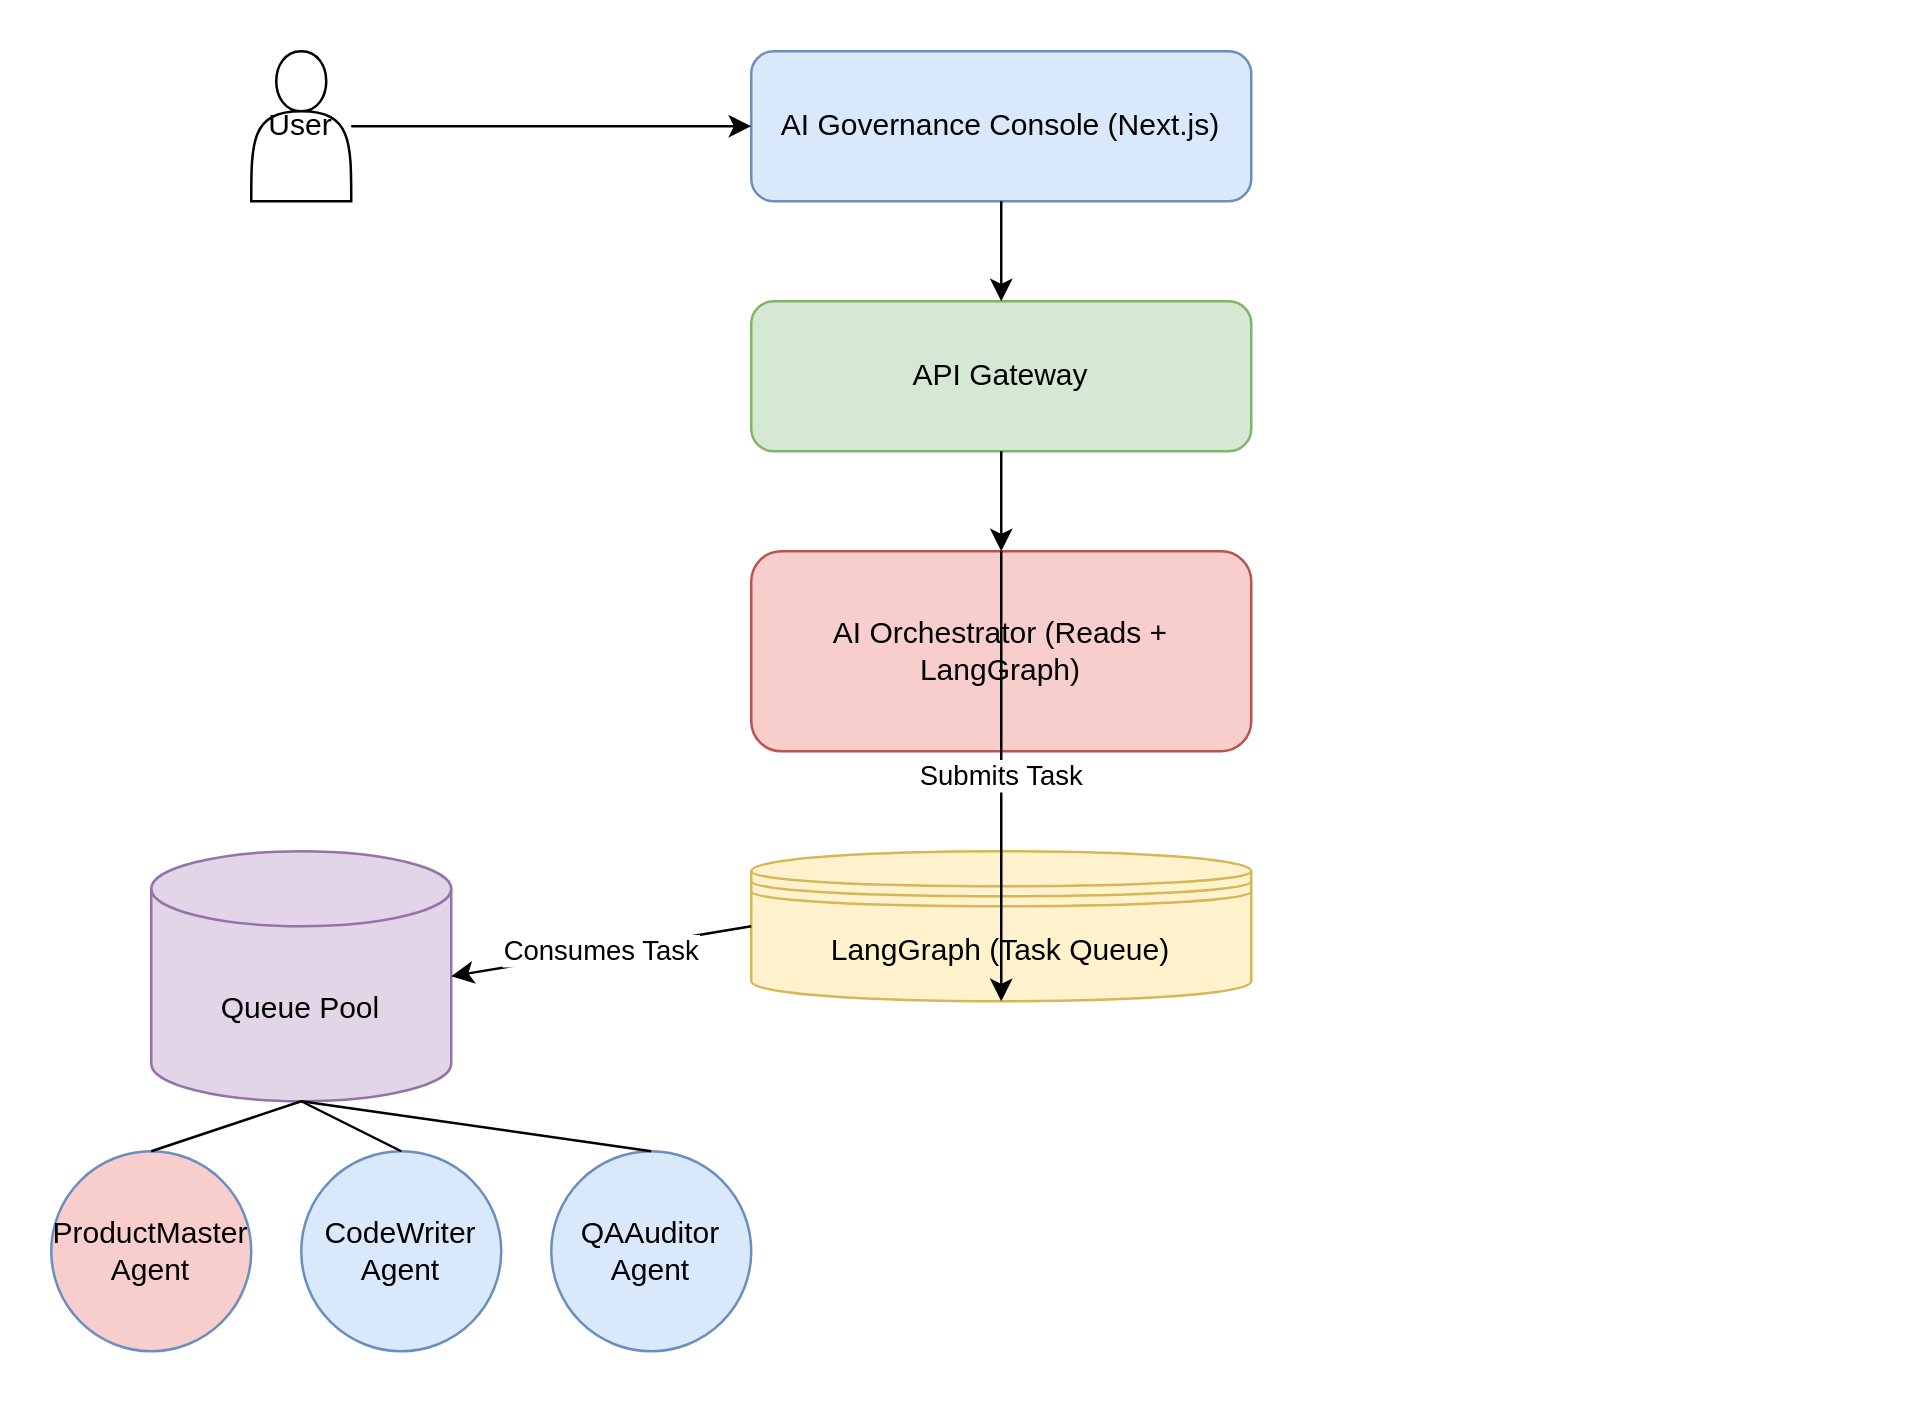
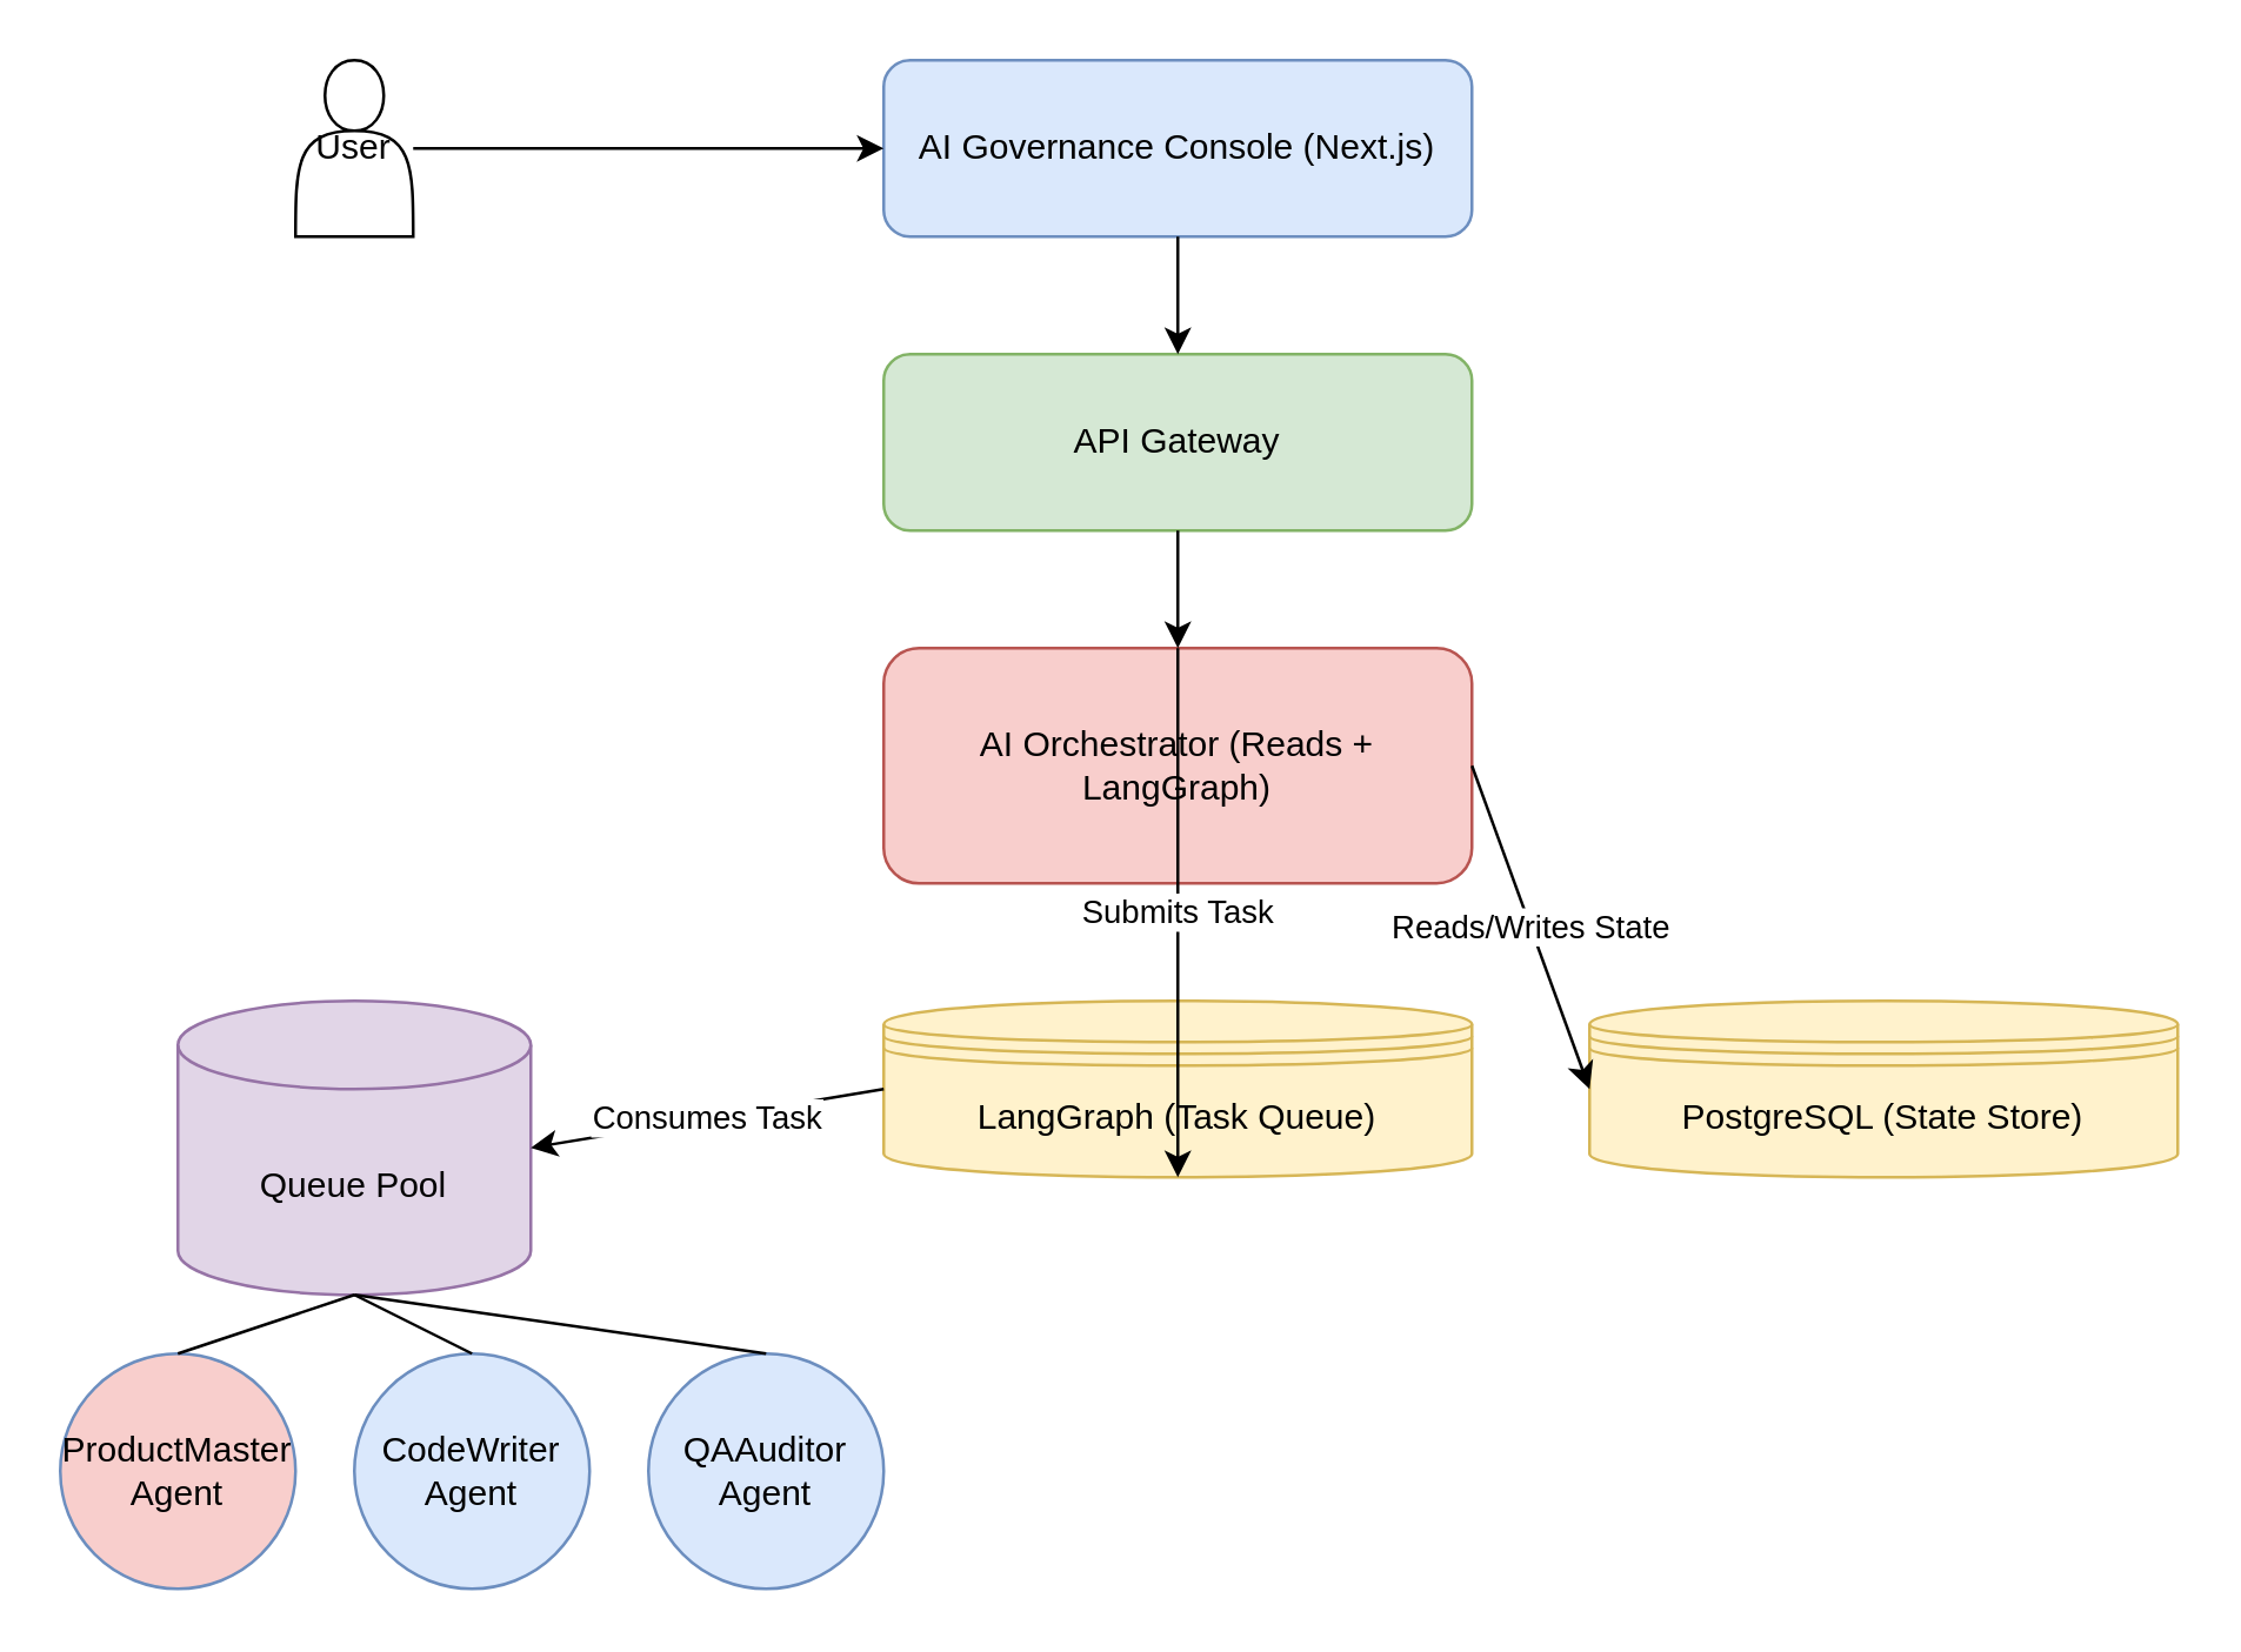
+ <mxCell id="16" value="Reads/Writes State" style="endArrow=classic;html=1;rounded=0;entryX=0;entryY=0.5;exitX=1;exitY=0.5;" edge="1" parent="1" source="4" target="7"><mxGeometry width="50" height="50" relative="1" as="geometry"><mxPoint x="510" y="270" as="sourcePoint" /><mxPoint x="560" y="220" as="targetPoint" /></mxGeometry></mxCell>
+ <mxCell id="7" value="PostgreSQL (State Store)" style="shape=datastore;whiteSpace=wrap;html=1;fillColor=#fff2cc;strokeColor=#d6b656;" vertex="1" parent="1"><mxGeometry x="540" y="340" width="200" height="60" as="geometry" /></mxCell>
